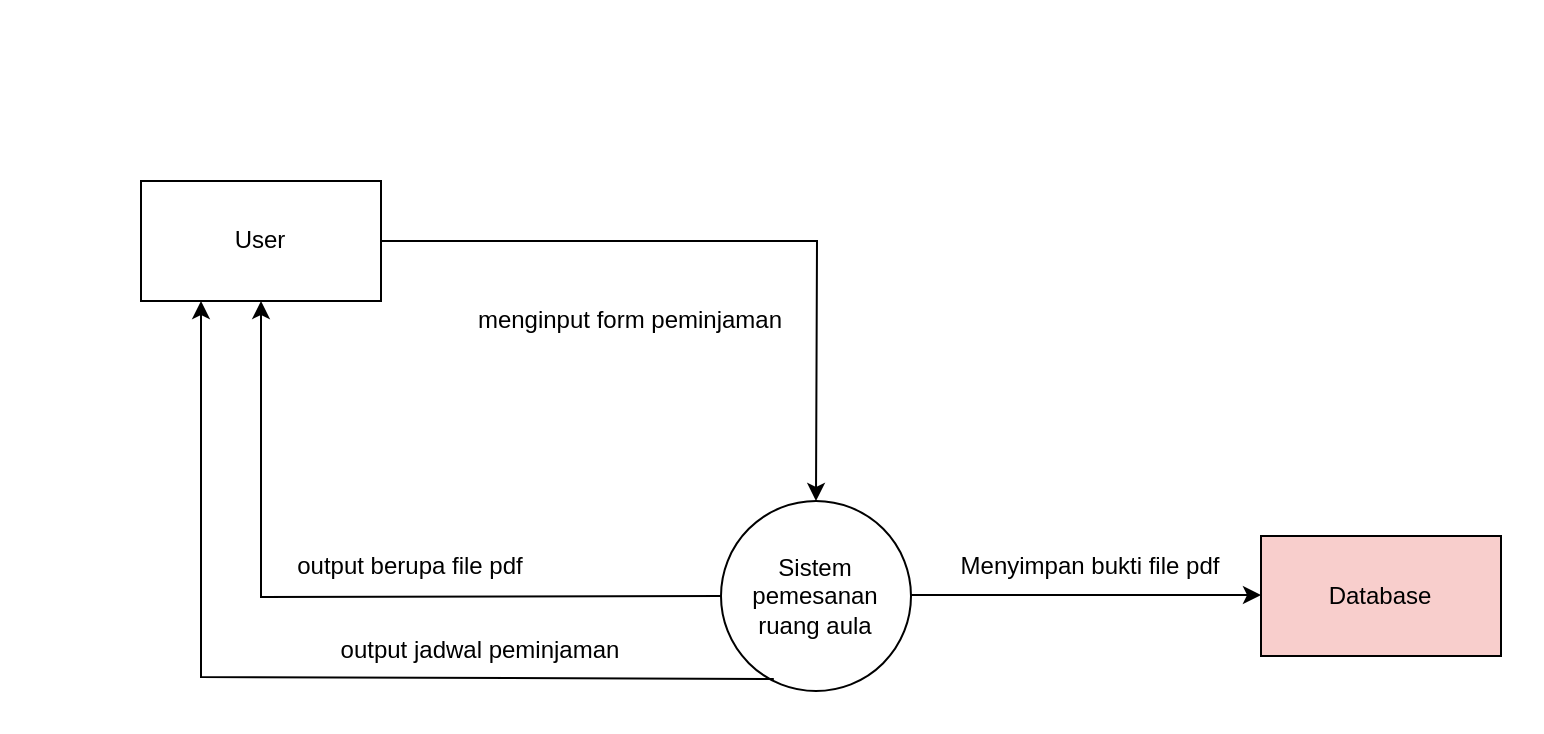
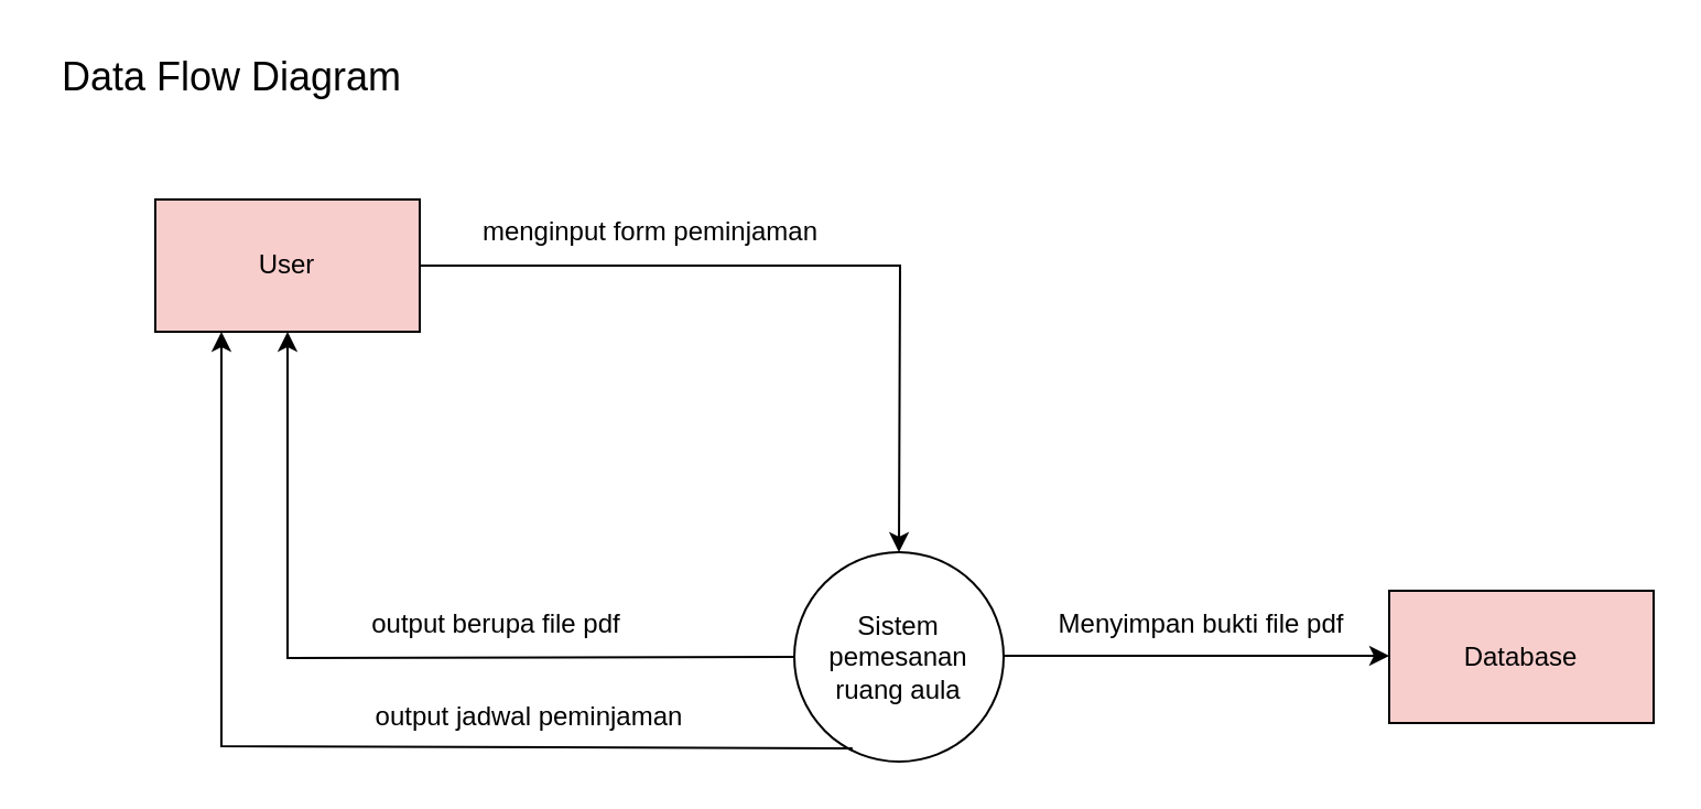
+ <mxCell id="13" value="&lt;font style=&quot;font-size: 18px;&quot;&gt;Data &lt;font style=&quot;&quot;&gt;Flow &lt;/font&gt;Diagram&lt;/font&gt;" style="text;html=1;align=center;verticalAlign=middle;whiteSpace=wrap;rounded=0;" vertex="1" parent="1"><mxGeometry x="20" y="20" width="170" height="30" as="geometry" /></mxCell>
- <mxCell id="2" value="User" style="rounded=0;whiteSpace=wrap;html=1;" vertex="1" parent="1"><mxGeometry x="70" y="90" width="120" height="60" as="geometry" /></mxCell>
+ <mxCell id="2" value="User" style="rounded=0;whiteSpace=wrap;html=1;fillColor=#f8cecc;" vertex="1" parent="1"><mxGeometry x="70" y="90" width="120" height="60" as="geometry" /></mxCell>
- <mxCell id="7" value="menginput form peminjaman" style="text;html=1;align=center;verticalAlign=middle;whiteSpace=wrap;rounded=0;" vertex="1" parent="1"><mxGeometry x="230" y="145" width="170" height="30" as="geometry" /></mxCell>
+ <mxCell id="7" value="menginput form peminjaman" style="text;html=1;align=center;verticalAlign=middle;whiteSpace=wrap;rounded=0;" vertex="1" parent="1"><mxGeometry x="210" y="90" width="170" height="30" as="geometry" /></mxCell>
- <mxCell id="9" value="output berupa file pdf" style="text;html=1;align=center;verticalAlign=middle;whiteSpace=wrap;rounded=0;" vertex="1" parent="1"><mxGeometry x="120" y="267.5" width="170" height="30" as="geometry" /></mxCell>
+ <mxCell id="9" value="output berupa file pdf" style="text;html=1;align=center;verticalAlign=middle;whiteSpace=wrap;rounded=0;" vertex="1" parent="1"><mxGeometry x="140" y="267.5" width="170" height="30" as="geometry" /></mxCell>
